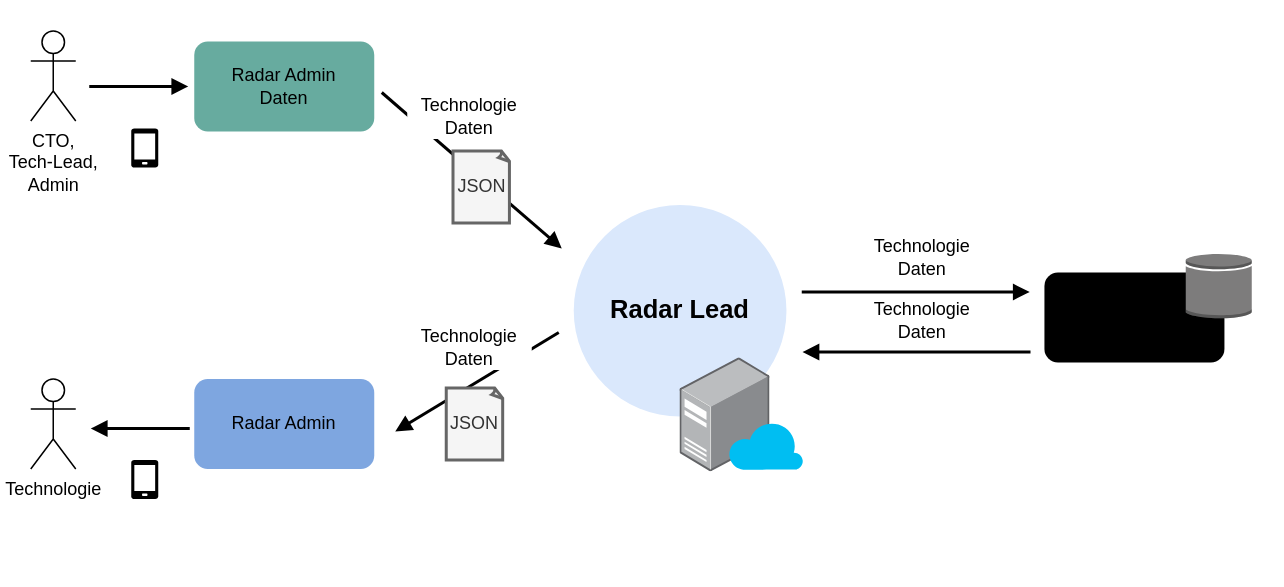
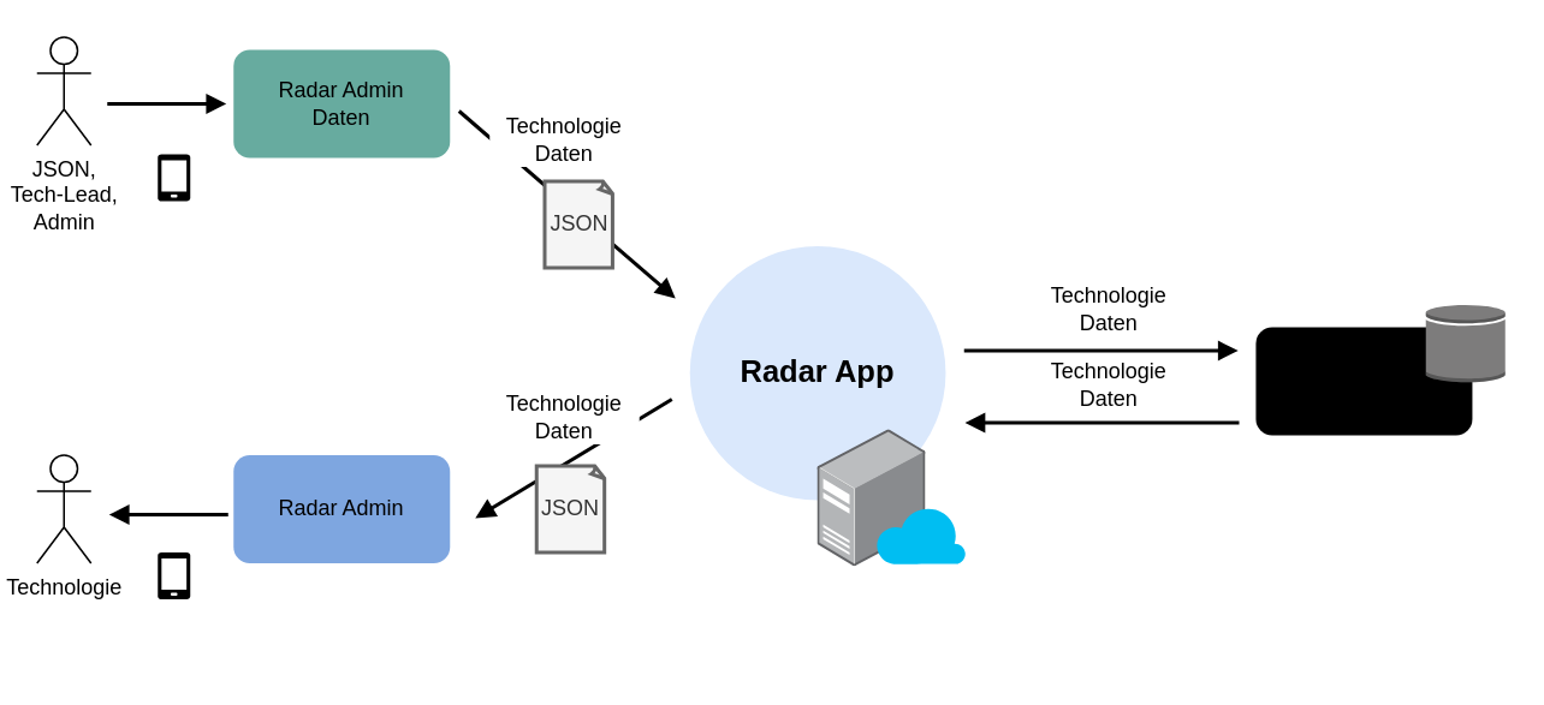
- <mxCell id="7" value="CTO,&lt;br&gt;Tech-Lead,&lt;br&gt;Admin" style="shape=umlActor;verticalLabelPosition=bottom;verticalAlign=top;html=1;outlineConnect=0;" parent="1" vertex="1"><mxGeometry x="20" y="20" width="30" height="60" as="geometry" /></mxCell>
+ <mxCell id="7" value="JSON,&lt;br&gt;Tech-Lead,&lt;br&gt;Admin" style="shape=umlActor;verticalLabelPosition=bottom;verticalAlign=top;html=1;outlineConnect=0;" parent="1" vertex="1"><mxGeometry x="20" y="20" width="30" height="60" as="geometry" /></mxCell>
- <mxCell id="3" value="&lt;font style=&quot;font-size: 17px;&quot;&gt;&lt;b&gt;Radar Lead&lt;/b&gt;&lt;/font&gt;" style="ellipse;whiteSpace=wrap;html=1;fillColor=#DAE8FC;strokeColor=none;" parent="1" vertex="1"><mxGeometry x="382" y="136" width="141.81" height="141" as="geometry" /></mxCell>
+ <mxCell id="3" value="&lt;font style=&quot;font-size: 17px;&quot;&gt;&lt;b&gt;Radar App&lt;/b&gt;&lt;/font&gt;" style="ellipse;whiteSpace=wrap;html=1;fillColor=#DAE8FC;strokeColor=none;" parent="1" vertex="1"><mxGeometry x="382" y="136" width="141.81" height="141" as="geometry" /></mxCell>
